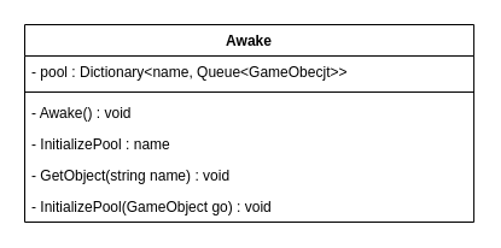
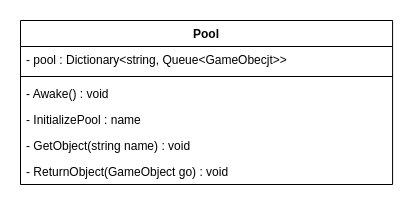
- <mxCell id="2" value="Awake" style="swimlane;fontStyle=1;align=center;verticalAlign=top;childLayout=stackLayout;horizontal=1;startSize=26;horizontalStack=0;resizeParent=1;resizeParentMax=0;resizeLast=0;collapsible=1;marginBottom=0;whiteSpace=wrap;html=1;" vertex="1" parent="1"><mxGeometry x="20" y="20" width="372.09" height="164" as="geometry" /></mxCell>
+ <mxCell id="2" value="Pool" style="swimlane;fontStyle=1;align=center;verticalAlign=top;childLayout=stackLayout;horizontal=1;startSize=26;horizontalStack=0;resizeParent=1;resizeParentMax=0;resizeLast=0;collapsible=1;marginBottom=0;whiteSpace=wrap;html=1;" vertex="1" parent="1"><mxGeometry x="20" y="20" width="372.09" height="164" as="geometry" /></mxCell>
- <mxCell id="3" value="- pool : Dictionary&amp;lt;name, Queue&amp;lt;GameObecjt&amp;gt;&amp;gt;" style="text;strokeColor=none;fillColor=none;align=left;verticalAlign=top;spacingLeft=4;spacingRight=4;overflow=hidden;rotatable=0;points=[[0,0.5],[1,0.5]];portConstraint=eastwest;whiteSpace=wrap;html=1;" vertex="1" parent="2"><mxGeometry y="26" width="372.09" height="26" as="geometry" /></mxCell>
+ <mxCell id="3" value="- pool : Dictionary&amp;lt;string, Queue&amp;lt;GameObecjt&amp;gt;&amp;gt;" style="text;strokeColor=none;fillColor=none;align=left;verticalAlign=top;spacingLeft=4;spacingRight=4;overflow=hidden;rotatable=0;points=[[0,0.5],[1,0.5]];portConstraint=eastwest;whiteSpace=wrap;html=1;" vertex="1" parent="2"><mxGeometry y="26" width="372.09" height="26" as="geometry" /></mxCell>
- <mxCell id="8" value="- InitializePool(GameObject go) : void" style="text;strokeColor=none;fillColor=none;align=left;verticalAlign=top;spacingLeft=4;spacingRight=4;overflow=hidden;rotatable=0;points=[[0,0.5],[1,0.5]];portConstraint=eastwest;whiteSpace=wrap;html=1;" vertex="1" parent="2"><mxGeometry y="138" width="372.09" height="26" as="geometry" /></mxCell>
+ <mxCell id="8" value="- ReturnObject(GameObject go) : void" style="text;strokeColor=none;fillColor=none;align=left;verticalAlign=top;spacingLeft=4;spacingRight=4;overflow=hidden;rotatable=0;points=[[0,0.5],[1,0.5]];portConstraint=eastwest;whiteSpace=wrap;html=1;" vertex="1" parent="2"><mxGeometry y="138" width="372.09" height="26" as="geometry" /></mxCell>
